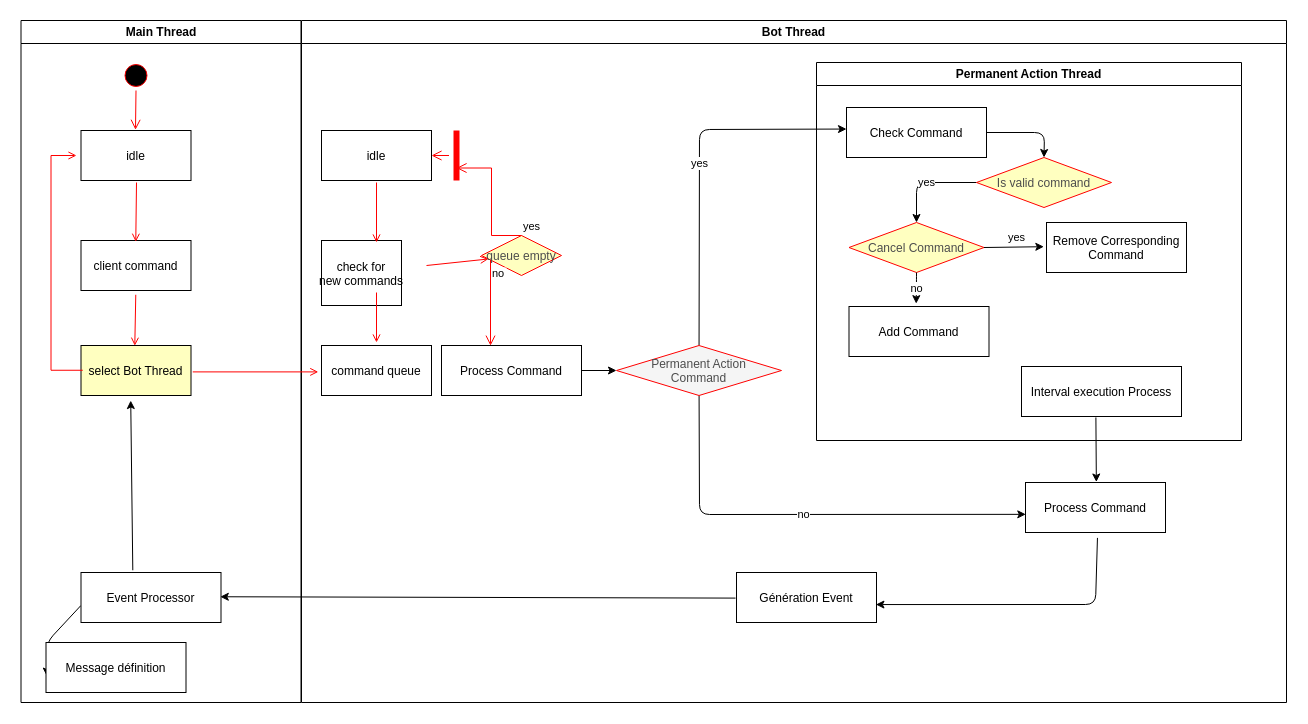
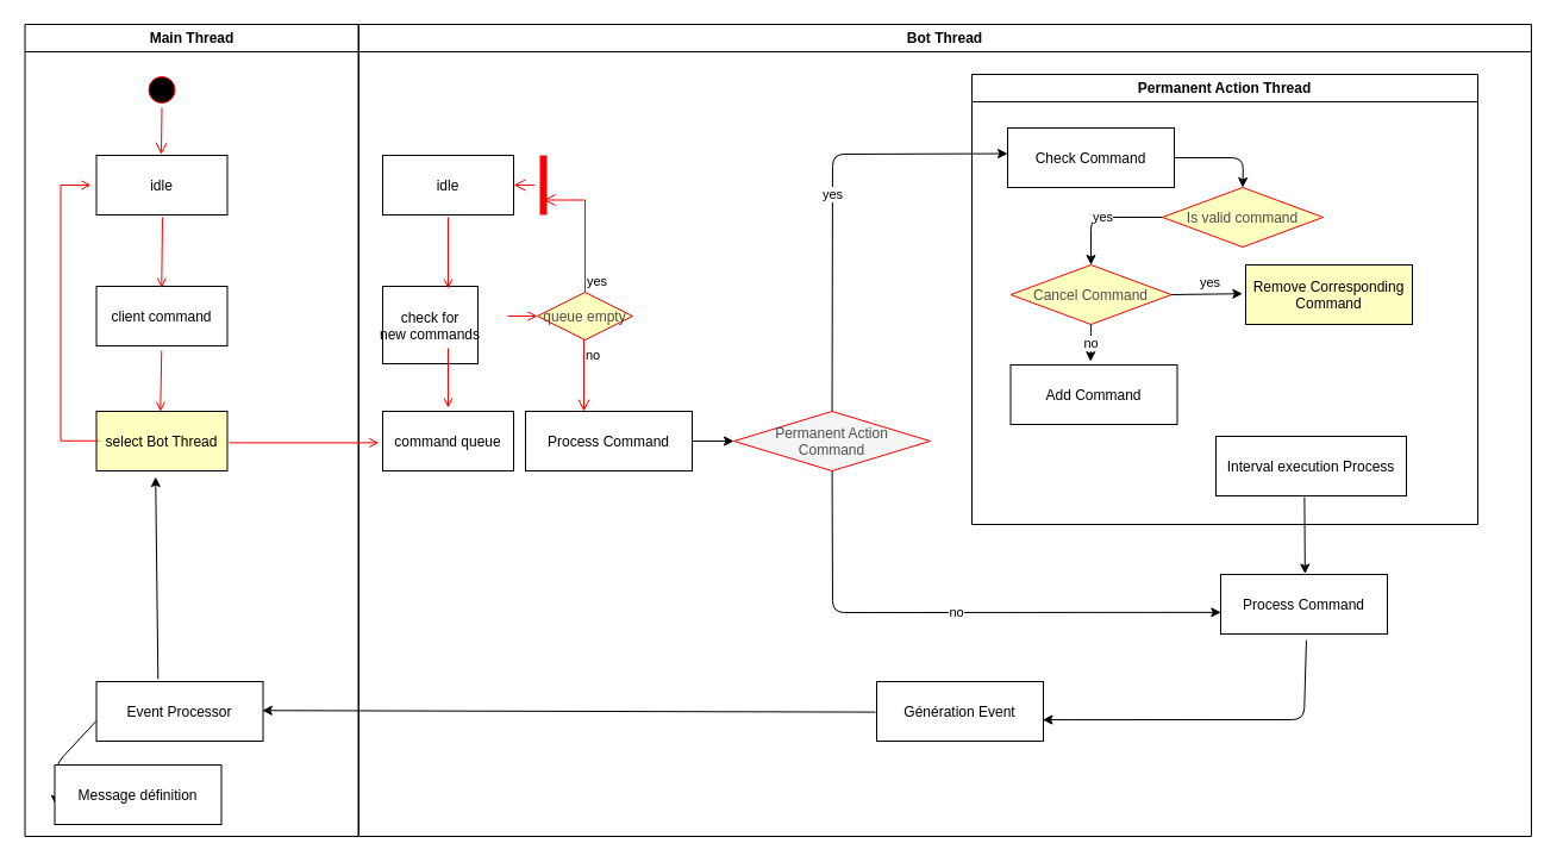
- <mxCell id="37" value="Remove Corresponding &#10;Command" style="" vertex="1" parent="32"><mxGeometry x="230" y="160" width="140" height="50" as="geometry" /></mxCell>
+ <mxCell id="37" value="Remove Corresponding &#10;Command" style="fillColor=#ffffc0;" vertex="1" parent="32"><mxGeometry x="230" y="160" width="140" height="50" as="geometry" /></mxCell>
- <mxCell id="21" value="queue empty" style="rhombus;fillColor=#ffffc0;strokeColor=#ff0000;fontColor=#4D4D4D;" parent="15" vertex="1"><mxGeometry x="180" y="215" width="80" height="40" as="geometry" /></mxCell>
+ <mxCell id="21" value="queue empty" style="rhombus;fillColor=#ffffc0;strokeColor=#ff0000;fontColor=#4D4D4D;" parent="15" vertex="1"><mxGeometry x="150" y="225" width="80" height="40" as="geometry" /></mxCell>
